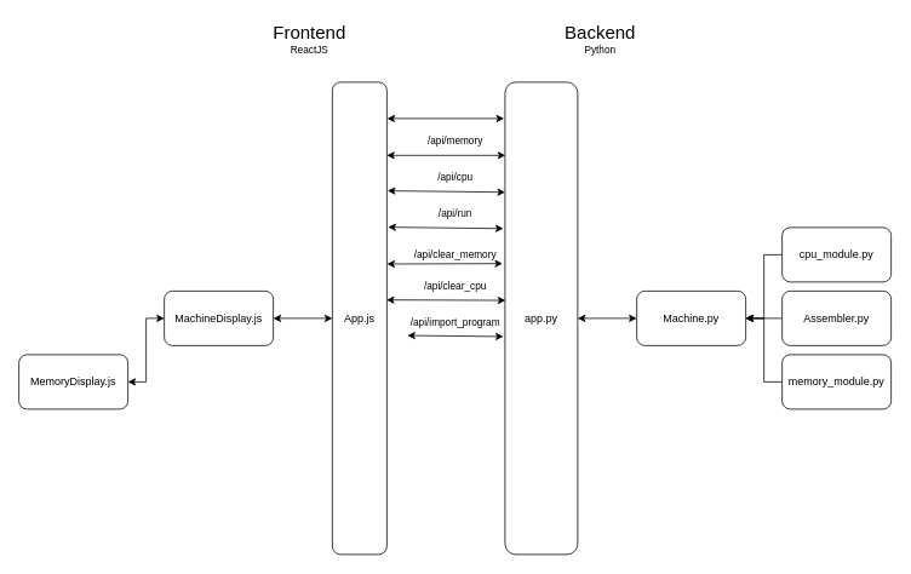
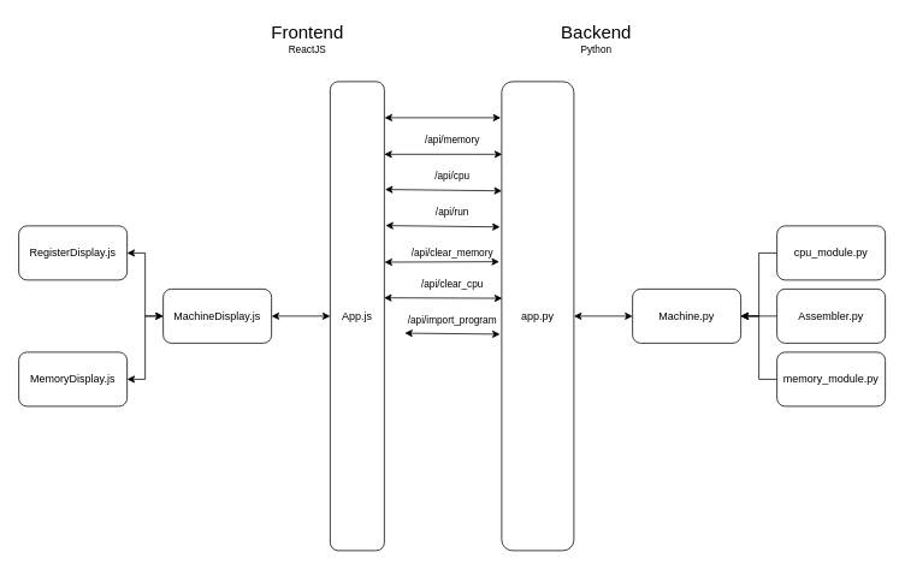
+ <mxCell id="30" value="RegisterDisplay.js" style="rounded=1;whiteSpace=wrap;html=1;" parent="1" vertex="1"><mxGeometry x="20" y="250" width="120" height="60" as="geometry" /></mxCell>
+ <mxCell id="29" style="edgeStyle=none;rounded=0;html=1;exitX=1;exitY=0.5;exitDx=0;exitDy=0;entryX=0;entryY=0.5;entryDx=0;entryDy=0;strokeColor=default;fontSize=11;startArrow=classic;startFill=1;" parent="1" source="30" target="3" edge="1"><mxGeometry relative="1" as="geometry"><Array as="points"><mxPoint x="160" y="280" /><mxPoint x="160" y="350" /></Array></mxGeometry></mxCell>
